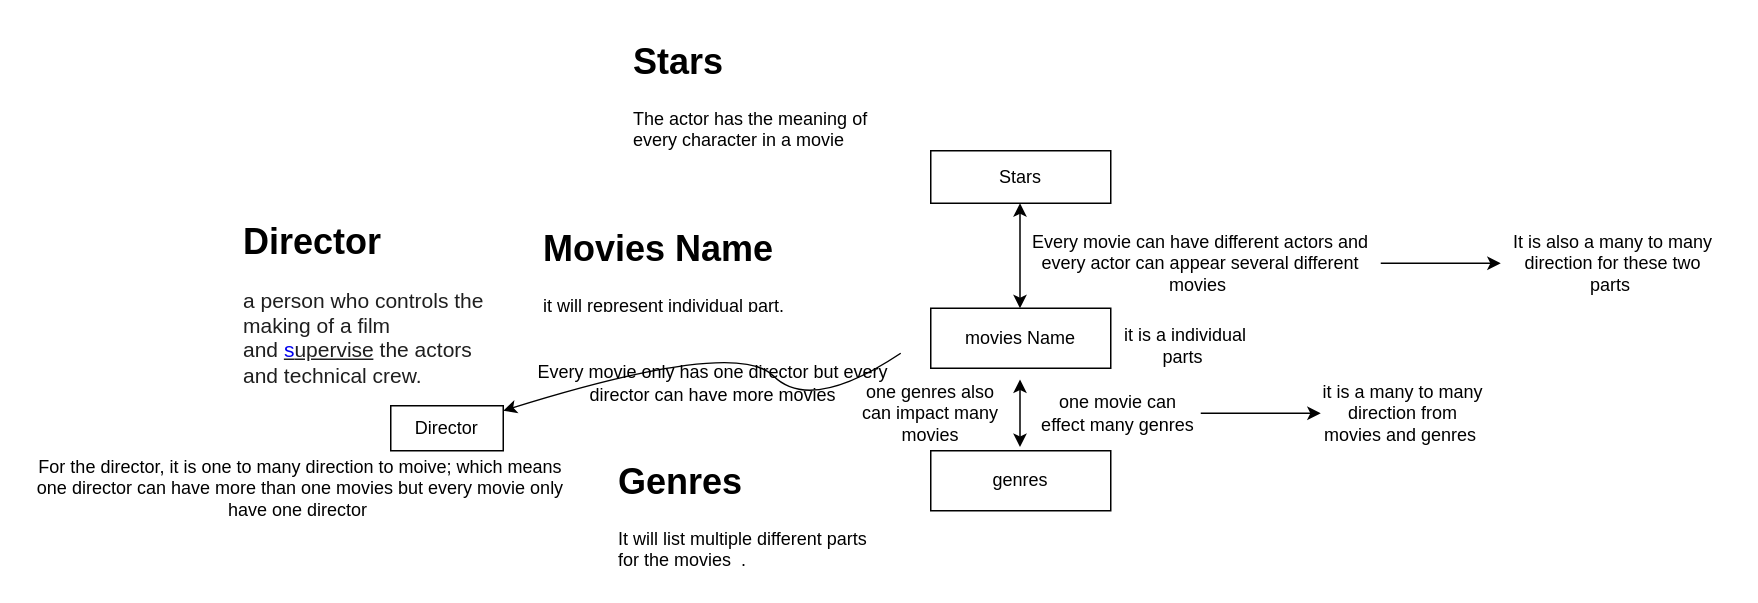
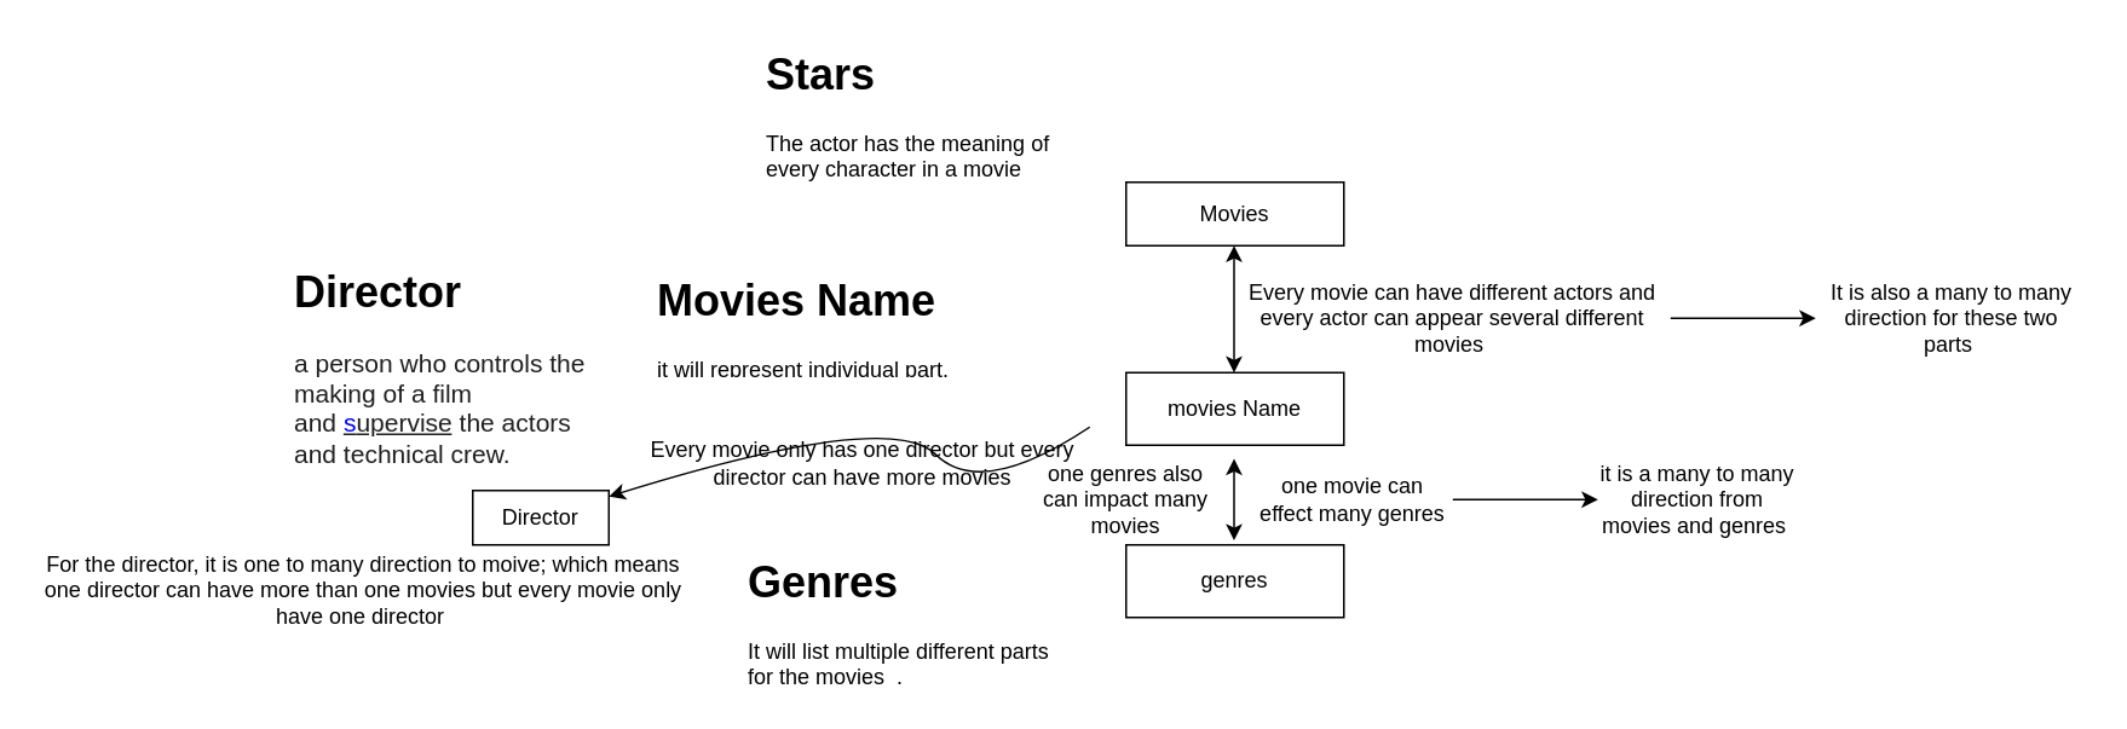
- <mxCell id="12" value="Stars" style="whiteSpace=wrap;html=1;rounded=0;" vertex="1" parent="1"><mxGeometry x="620" y="100" width="120" height="35" as="geometry" /></mxCell>
+ <mxCell id="12" value="Movies" style="whiteSpace=wrap;html=1;rounded=0;" vertex="1" parent="1"><mxGeometry x="620" y="100" width="120" height="35" as="geometry" /></mxCell>
- <mxCell id="3" value="it is a individual parts&amp;nbsp;" style="text;html=1;align=center;verticalAlign=middle;whiteSpace=wrap;rounded=0;" vertex="1" parent="1"><mxGeometry x="740" y="215" width="100" height="30" as="geometry" /></mxCell>
